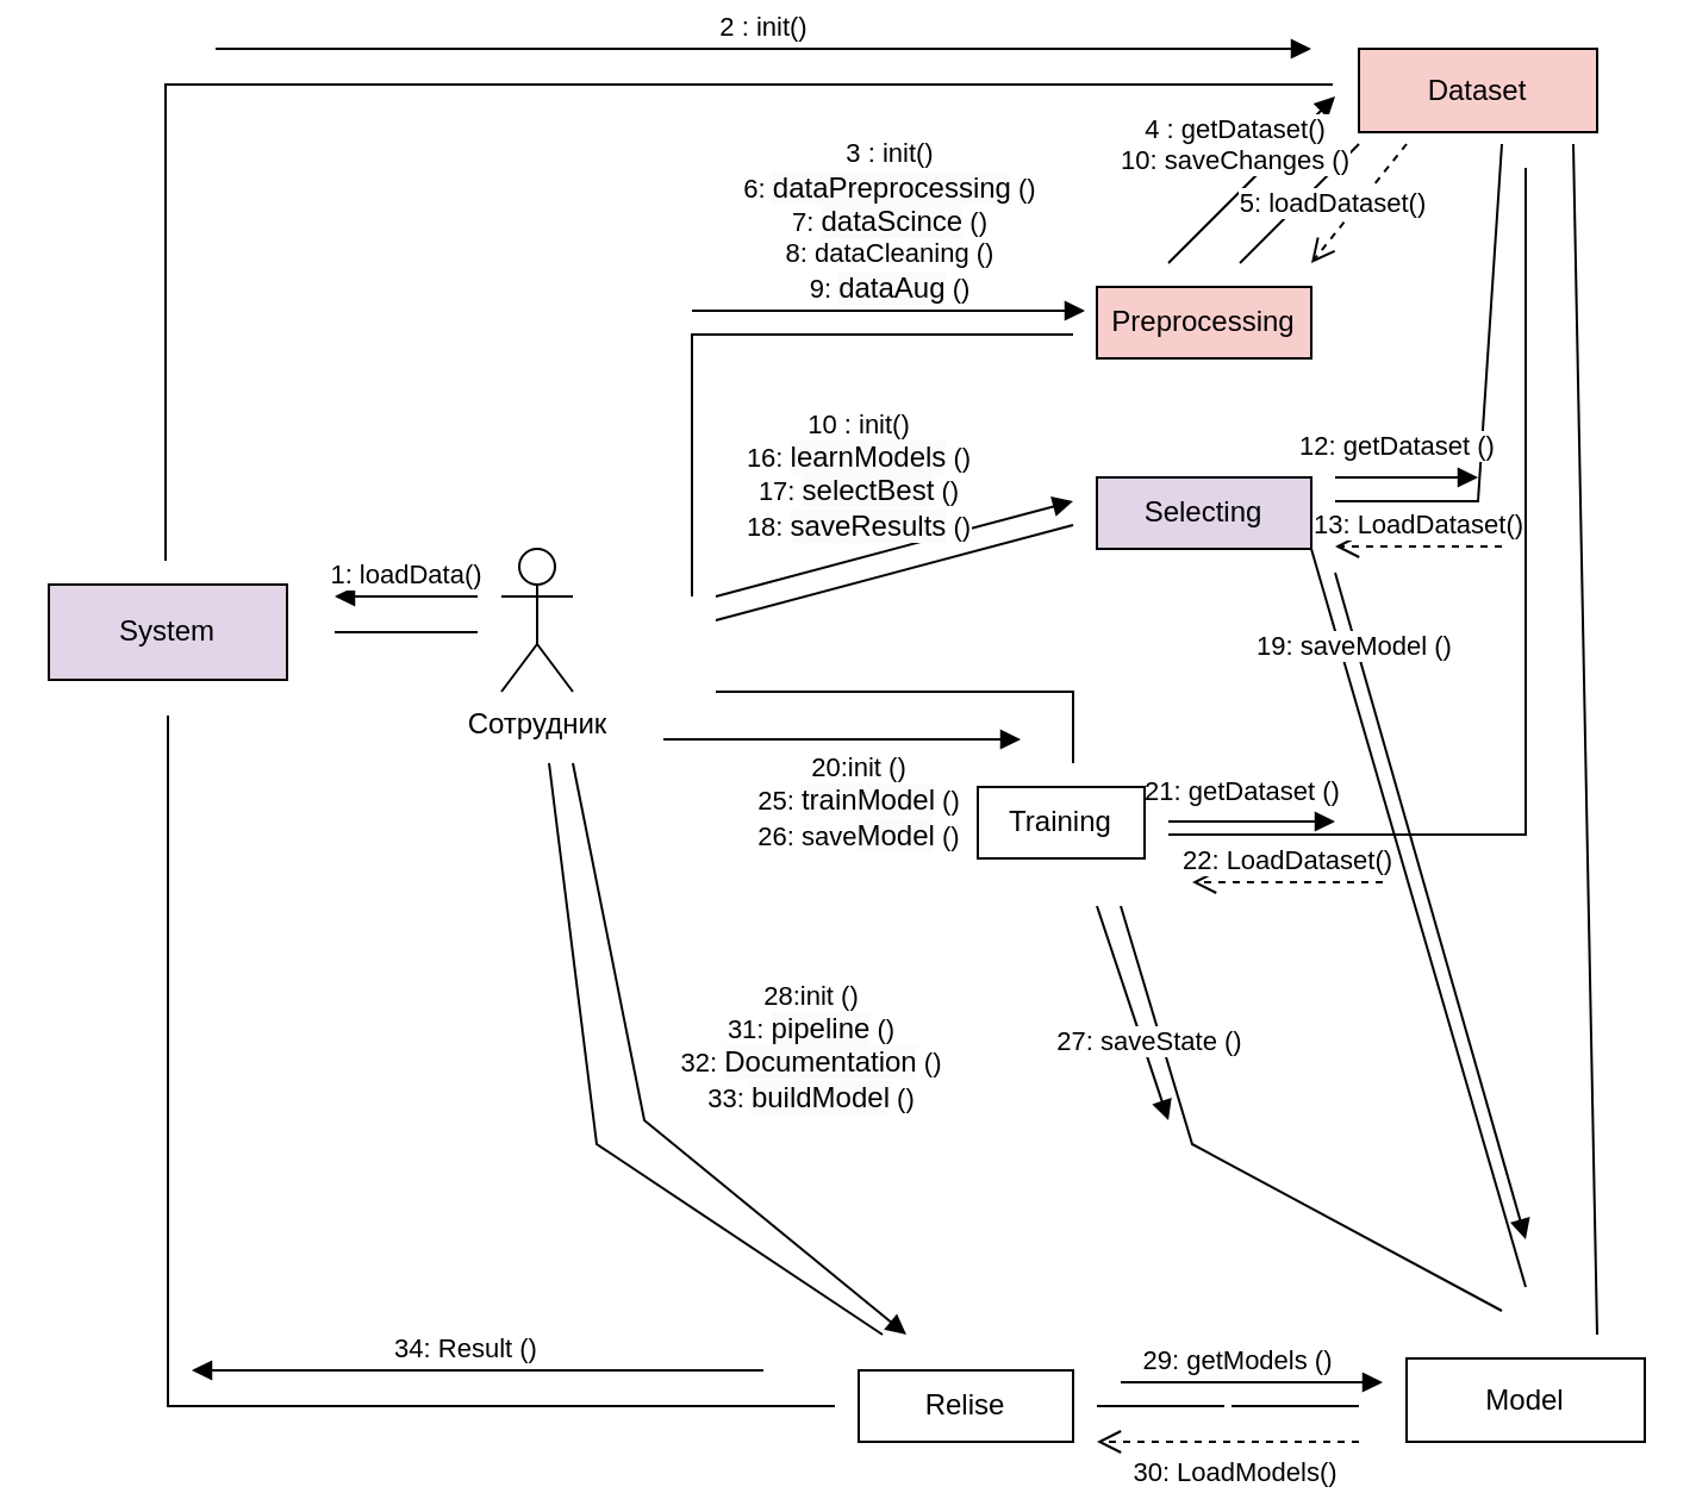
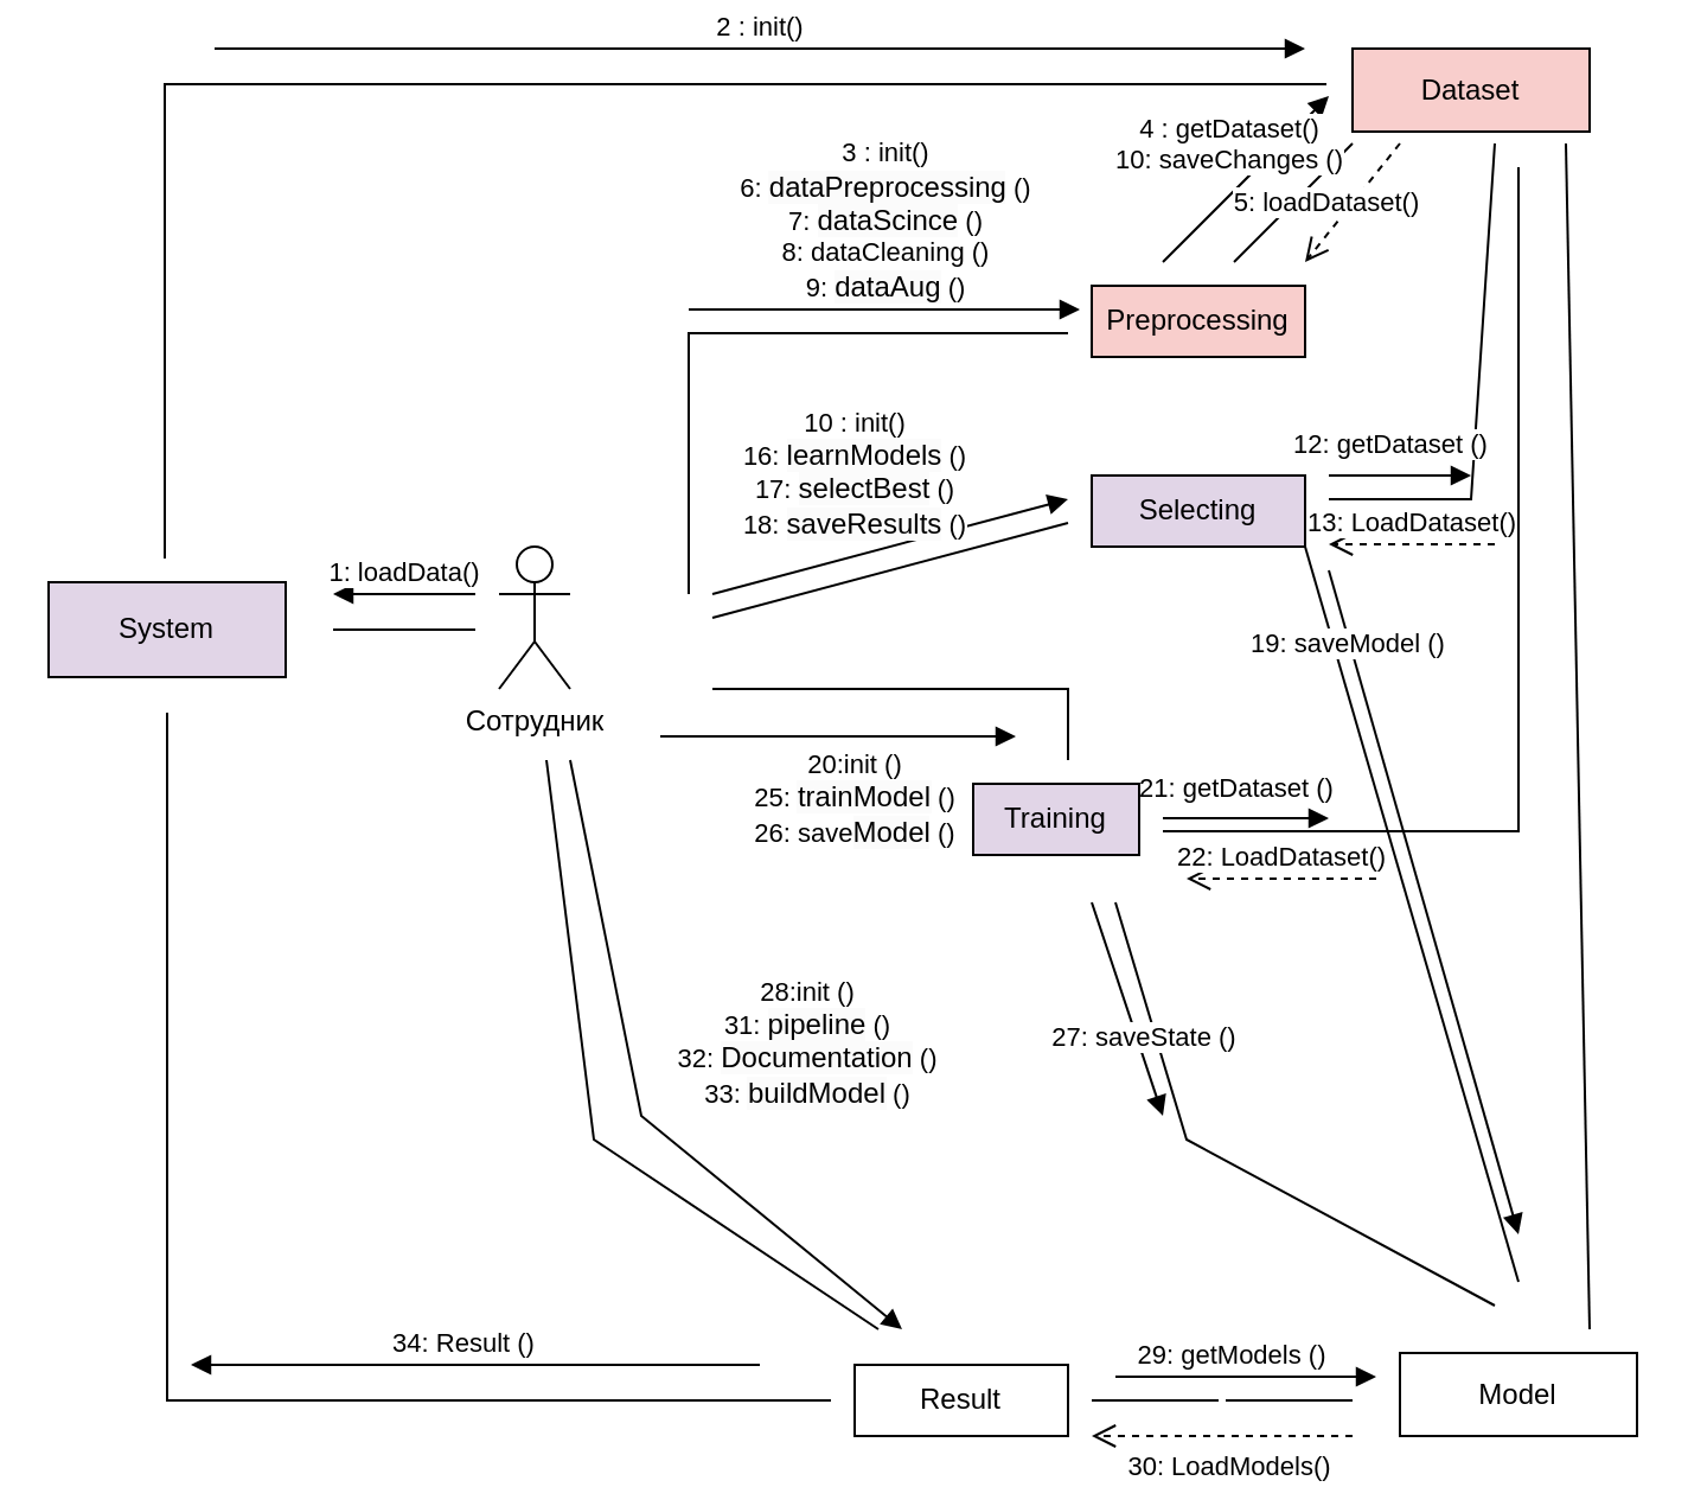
- <mxCell id="8" value="Training" style="rounded=0;whiteSpace=wrap;html=1;" vertex="1" parent="1"><mxGeometry x="410" y="330" width="70" height="30" as="geometry" /></mxCell>
+ <mxCell id="8" value="Training" style="rounded=0;whiteSpace=wrap;html=1;fillColor=#e1d5e7;" vertex="1" parent="1"><mxGeometry x="410" y="330" width="70" height="30" as="geometry" /></mxCell>
- <mxCell id="9" value="Relise" style="rounded=0;whiteSpace=wrap;html=1;" vertex="1" parent="1"><mxGeometry x="360" y="575" width="90" height="30" as="geometry" /></mxCell>
+ <mxCell id="9" value="Result" style="rounded=0;whiteSpace=wrap;html=1;" vertex="1" parent="1"><mxGeometry x="360" y="575" width="90" height="30" as="geometry" /></mxCell>
